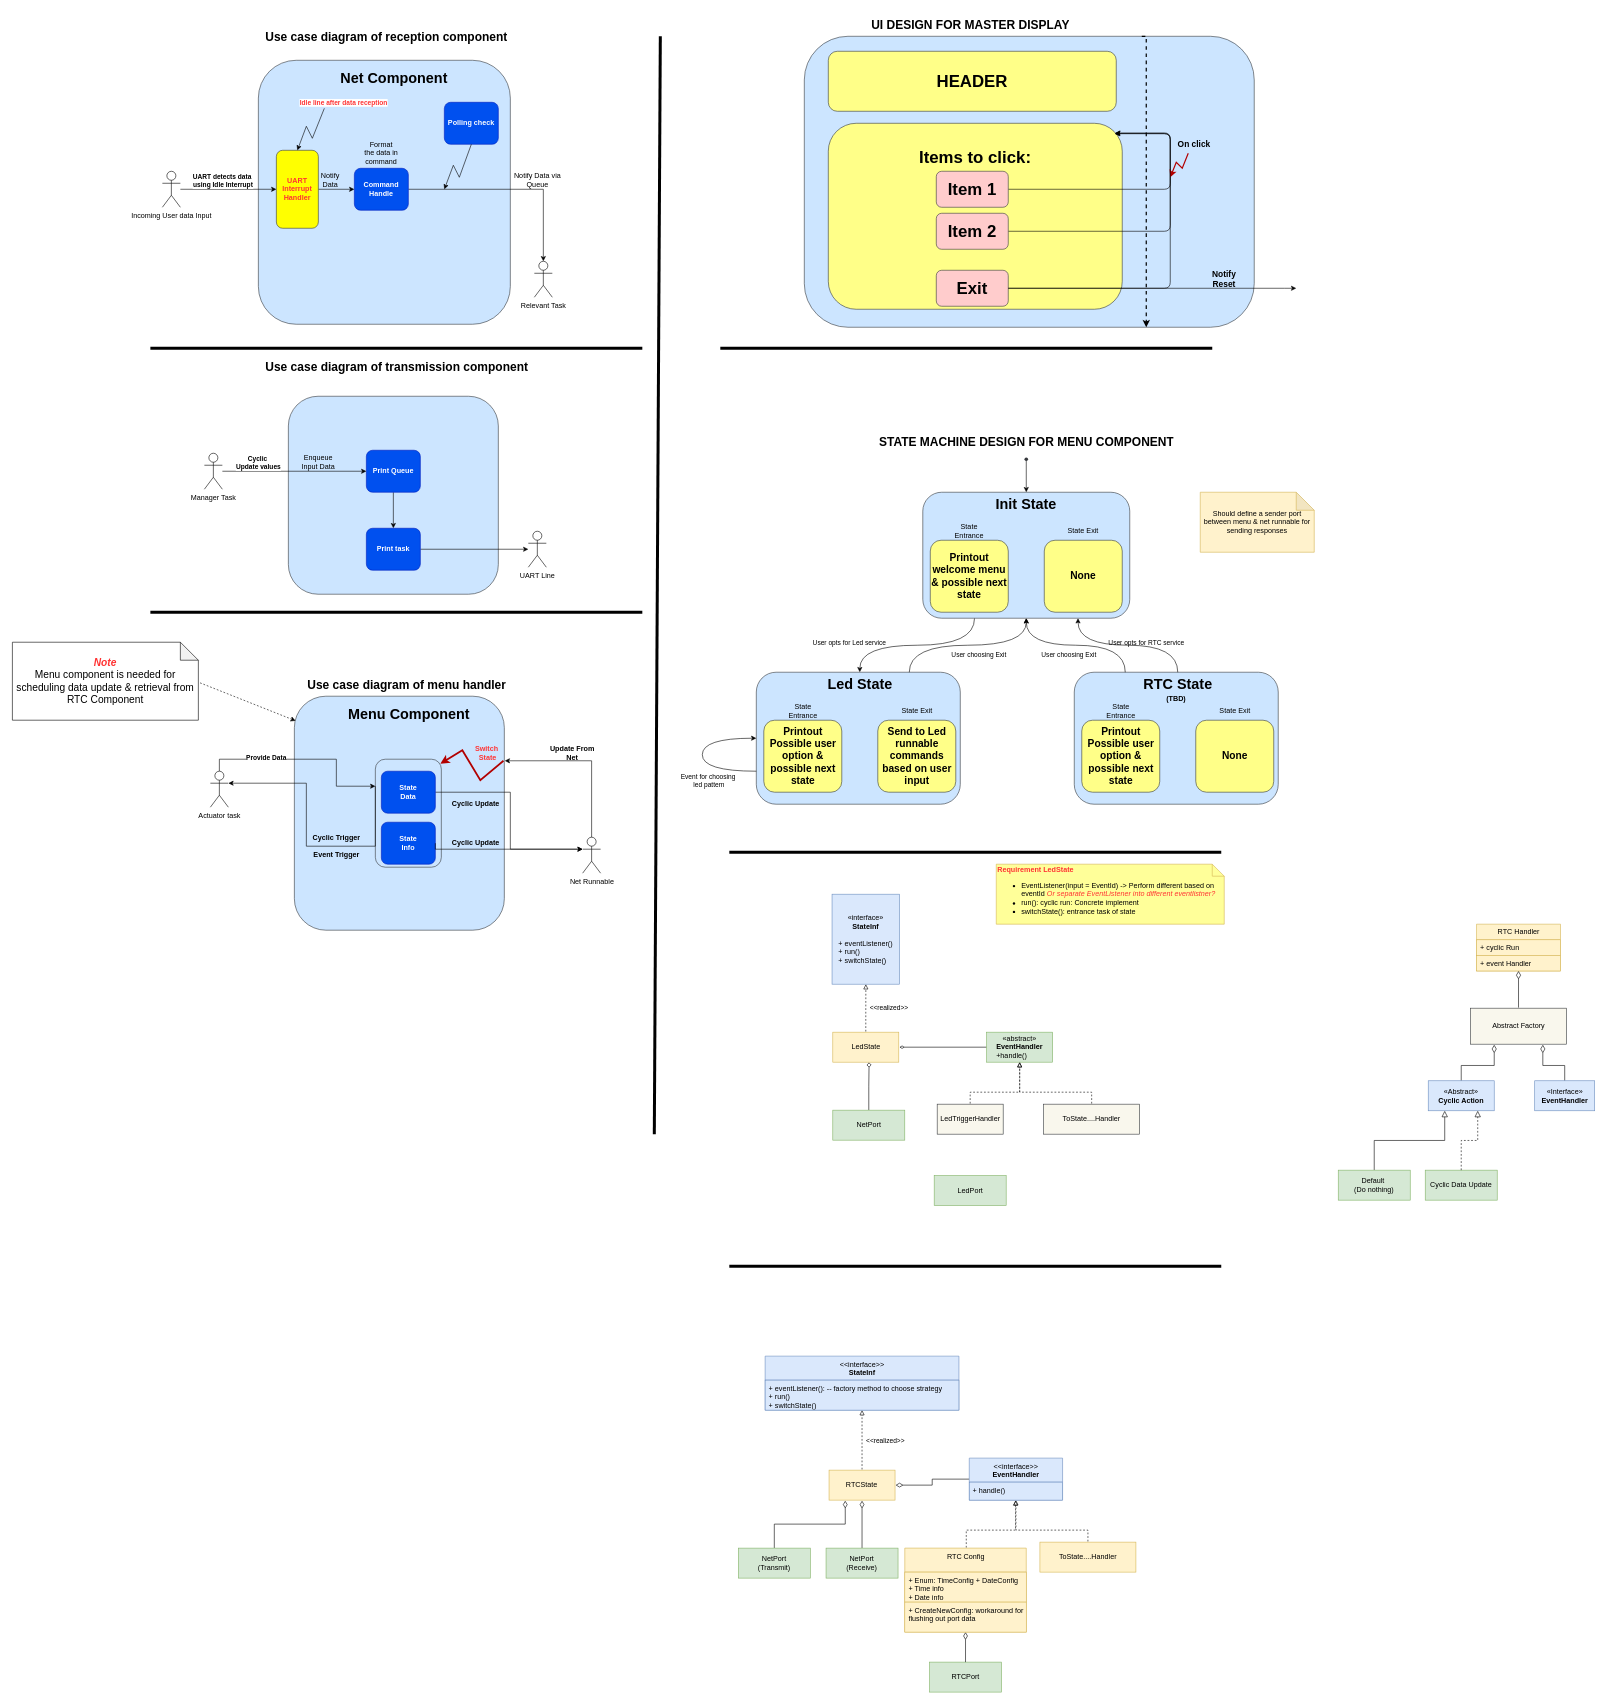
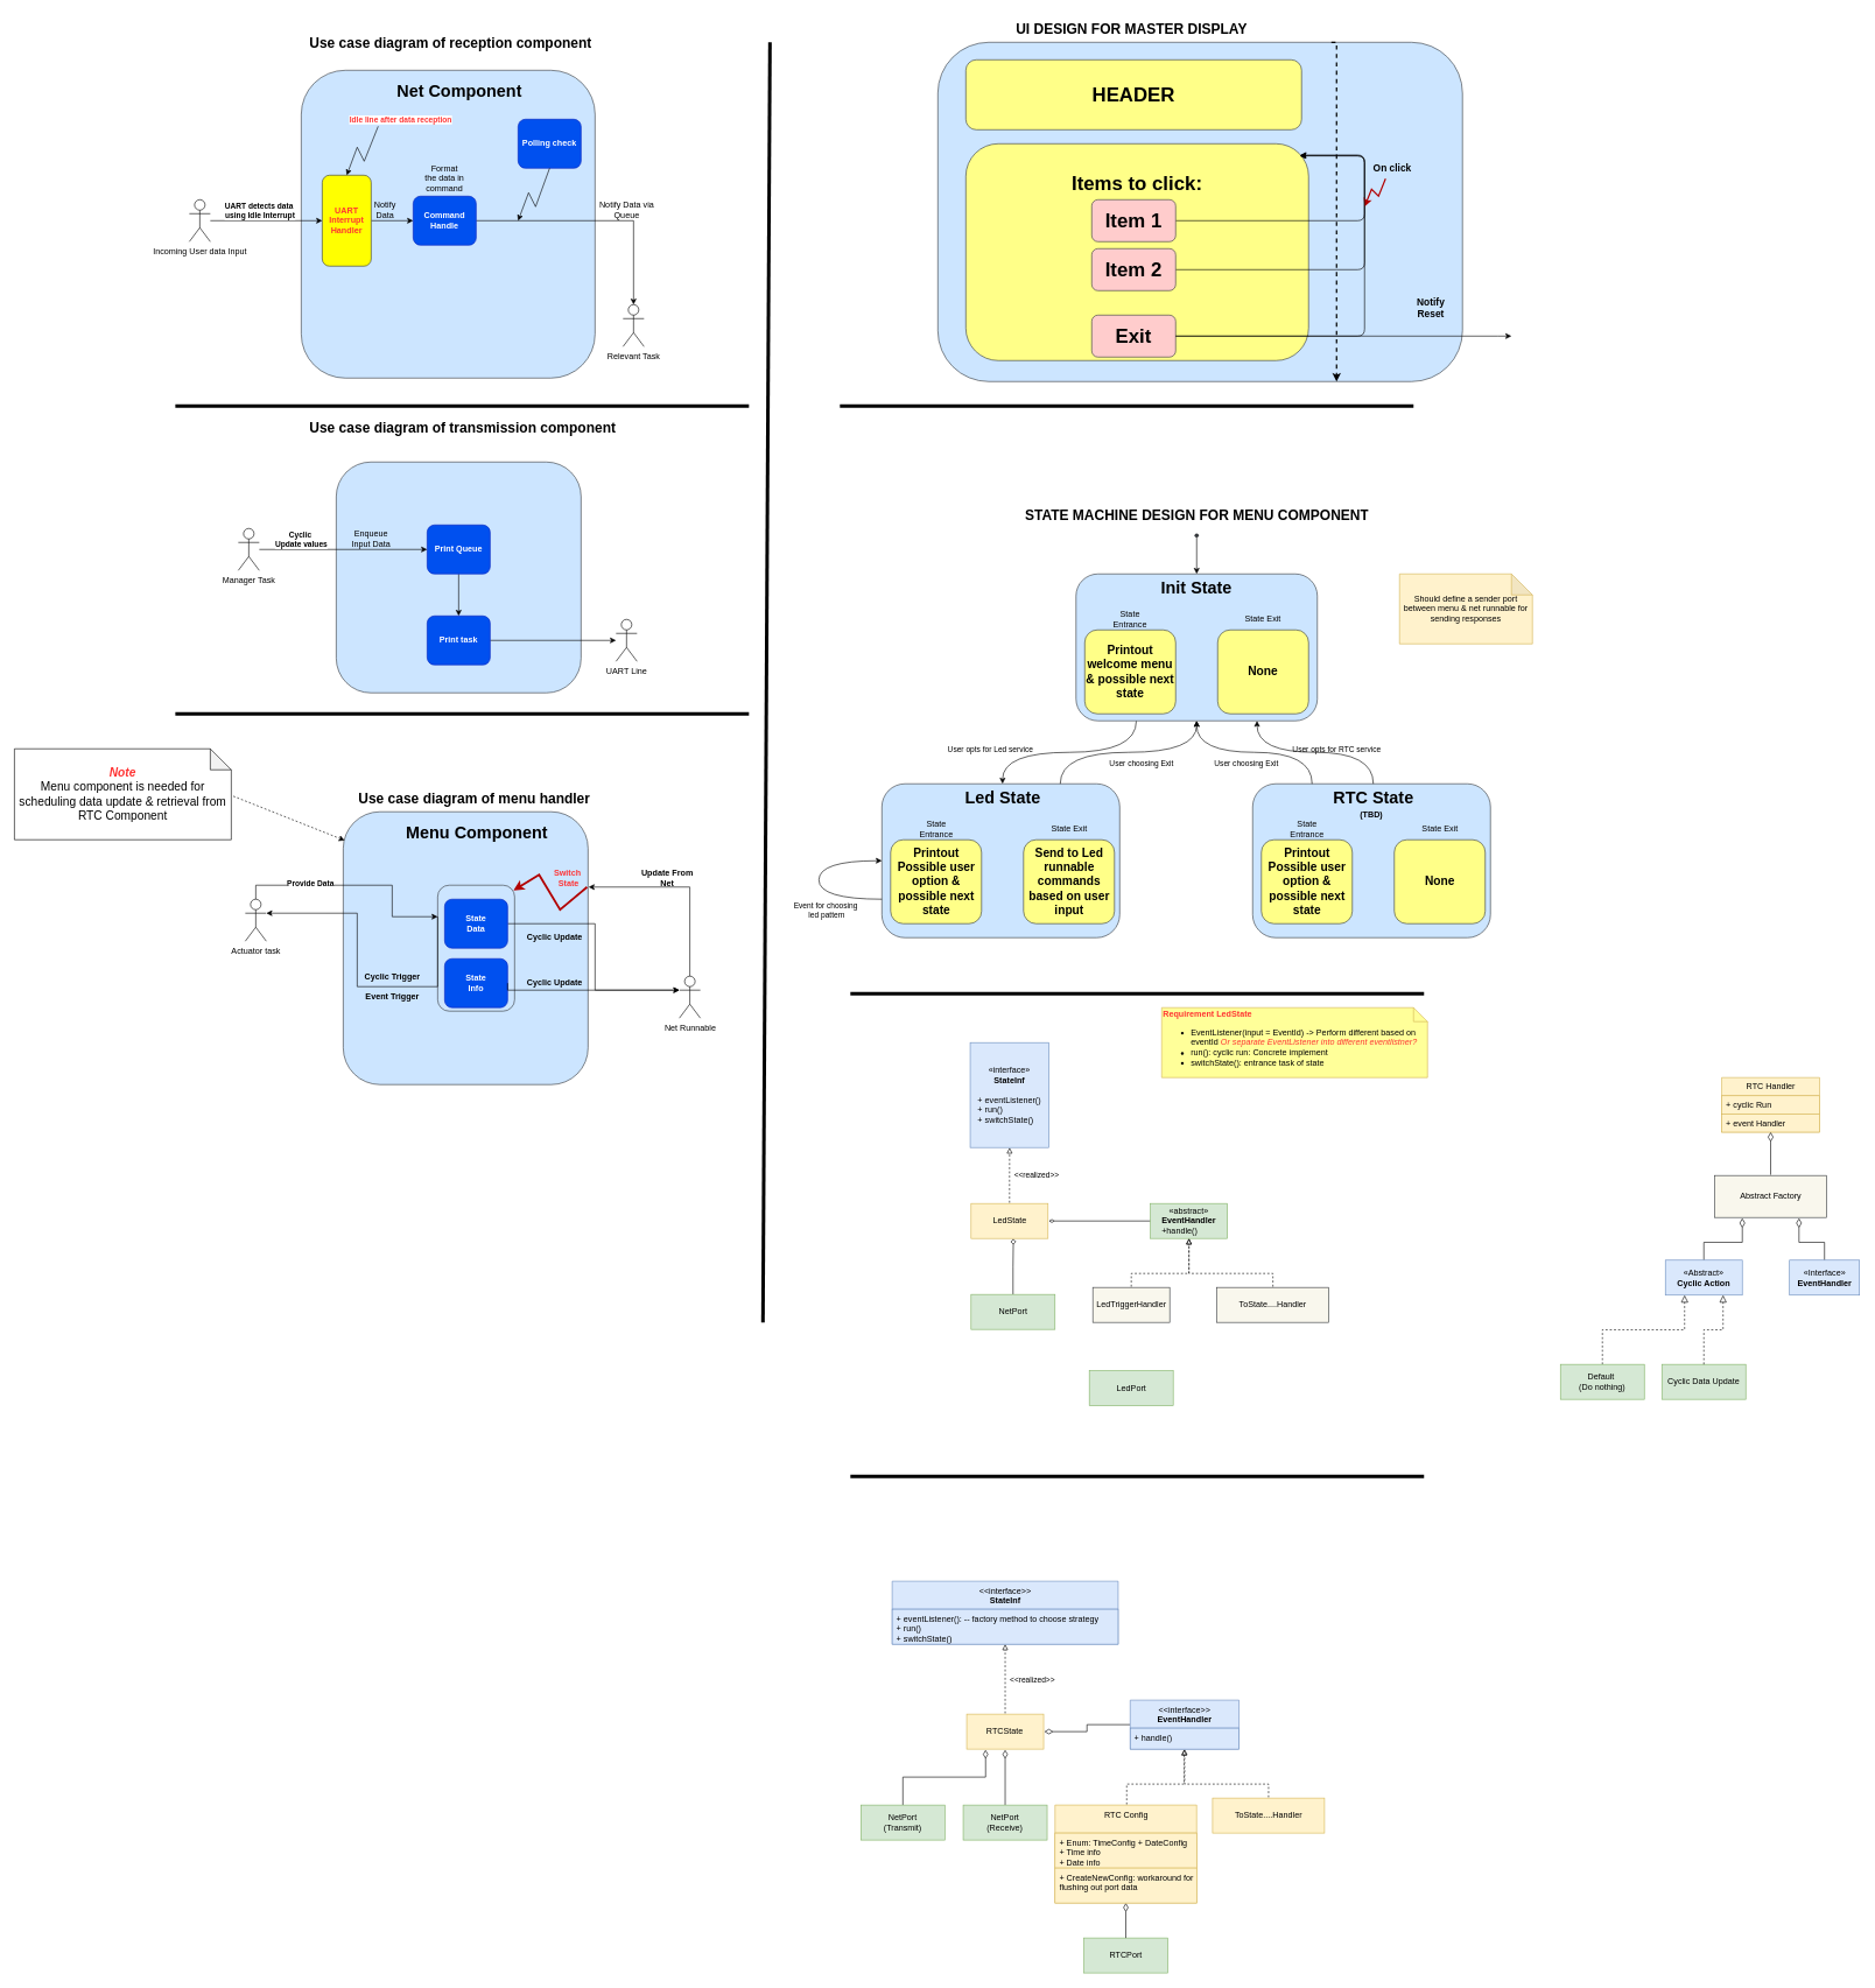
- <mxCell id="75" value="&lt;b&gt;&lt;font style=&quot;font-size: 14px;&quot;&gt;Notify Reset&lt;/font&gt;&lt;/b&gt;" style="text;html=1;align=center;verticalAlign=middle;whiteSpace=wrap;rounded=0;" parent="1" vertex="1"><mxGeometry x="2010" y="450" width="60" height="30" as="geometry" /></mxCell>
+ <mxCell id="75" value="&lt;b&gt;&lt;font style=&quot;font-size: 14px;&quot;&gt;Notify Reset&lt;/font&gt;&lt;/b&gt;" style="text;html=1;align=center;verticalAlign=middle;whiteSpace=wrap;rounded=0;" parent="1" vertex="1"><mxGeometry x="2015" y="425" width="60" height="30" as="geometry" /></mxCell>
- <mxCell id="142" style="edgeStyle=orthogonalEdgeStyle;rounded=0;orthogonalLoop=1;jettySize=auto;html=1;endArrow=block;endFill=0;exitX=0.5;exitY=0;exitDx=0;exitDy=0;entryX=0.25;entryY=1;entryDx=0;entryDy=0;endSize=8;startSize=6;dashed=0;" edge="1" parent="1" source="143" target="149"><mxGeometry relative="1" as="geometry"><mxPoint x="2335" y="1941" as="targetPoint" /></mxGeometry></mxCell>
+ <mxCell id="142" style="edgeStyle=orthogonalEdgeStyle;rounded=0;orthogonalLoop=1;jettySize=auto;html=1;endArrow=block;endFill=0;exitX=0.5;exitY=0;exitDx=0;exitDy=0;entryX=0.25;entryY=1;entryDx=0;entryDy=0;endSize=8;startSize=6;dashed=1;" edge="1" parent="1" source="143" target="149"><mxGeometry relative="1" as="geometry"><mxPoint x="2335" y="1941" as="targetPoint" /></mxGeometry></mxCell>
